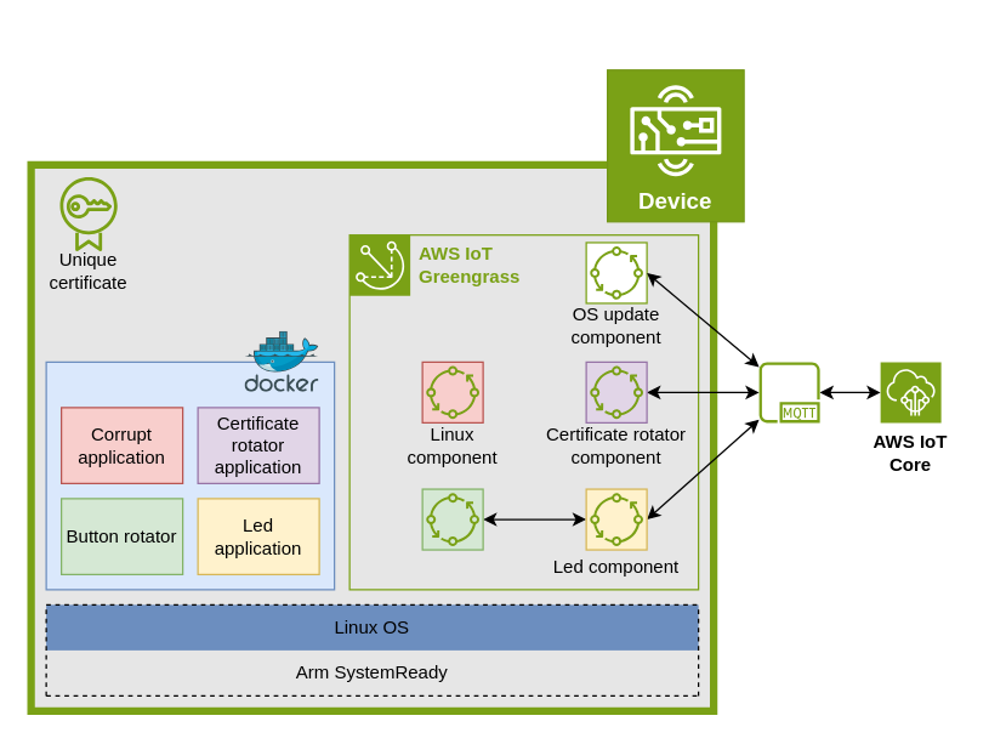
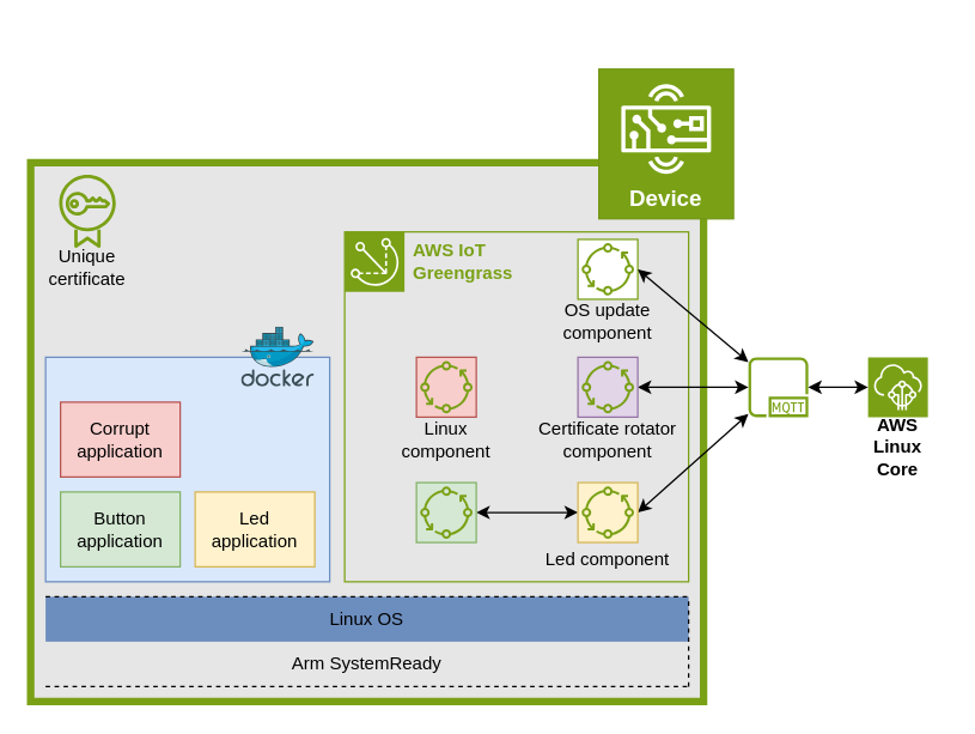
- <mxCell id="35" value="Certificate rotator application" style="rounded=0;whiteSpace=wrap;html=1;fillColor=#e1d5e7;strokeColor=#9673a6;" vertex="1" parent="1"><mxGeometry x="130" y="268" width="80" height="50" as="geometry" /></mxCell>
- <mxCell id="24" value="AWS IoT Core" style="text;html=1;strokeColor=none;fillColor=none;align=center;verticalAlign=middle;whiteSpace=wrap;rounded=0;fontStyle=1" parent="1" vertex="1"><mxGeometry x="570" y="278" width="60" height="40" as="geometry" /></mxCell>
+ <mxCell id="24" value="AWS Linux Core" style="text;html=1;strokeColor=none;fillColor=none;align=center;verticalAlign=middle;whiteSpace=wrap;rounded=0;fontStyle=1" parent="1" vertex="1"><mxGeometry x="570" y="278" width="60" height="40" as="geometry" /></mxCell>
- <mxCell id="33" value="Button rotator" style="rounded=0;whiteSpace=wrap;html=1;fillColor=#d5e8d4;strokeColor=#82b366;" vertex="1" parent="1"><mxGeometry x="40" y="328" width="80" height="50" as="geometry" /></mxCell>
+ <mxCell id="33" value="Button application" style="rounded=0;whiteSpace=wrap;html=1;fillColor=#d5e8d4;strokeColor=#82b366;" vertex="1" parent="1"><mxGeometry x="40" y="328" width="80" height="50" as="geometry" /></mxCell>
- <mxCell id="13" value="" style="endArrow=none;dashed=1;html=1;rounded=0;exitX=0;exitY=1;exitDx=0;exitDy=0;entryX=0;entryY=0;entryDx=0;entryDy=0;" parent="1" source="10" edge="1" target="11"><mxGeometry width="50" height="50" relative="1" as="geometry"><mxPoint x="99" y="500.5" as="sourcePoint" /><mxPoint x="49" y="348" as="targetPoint" /></mxGeometry></mxCell>
